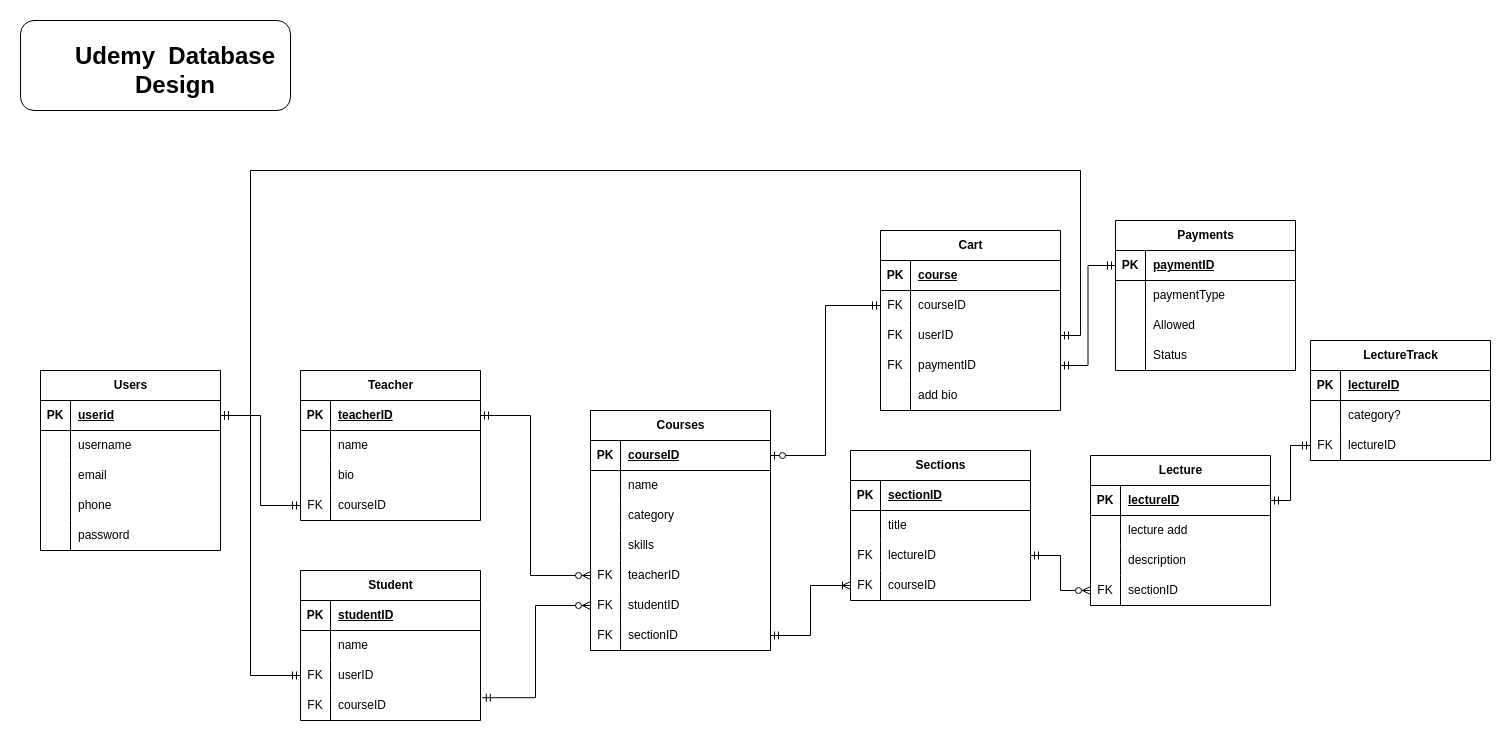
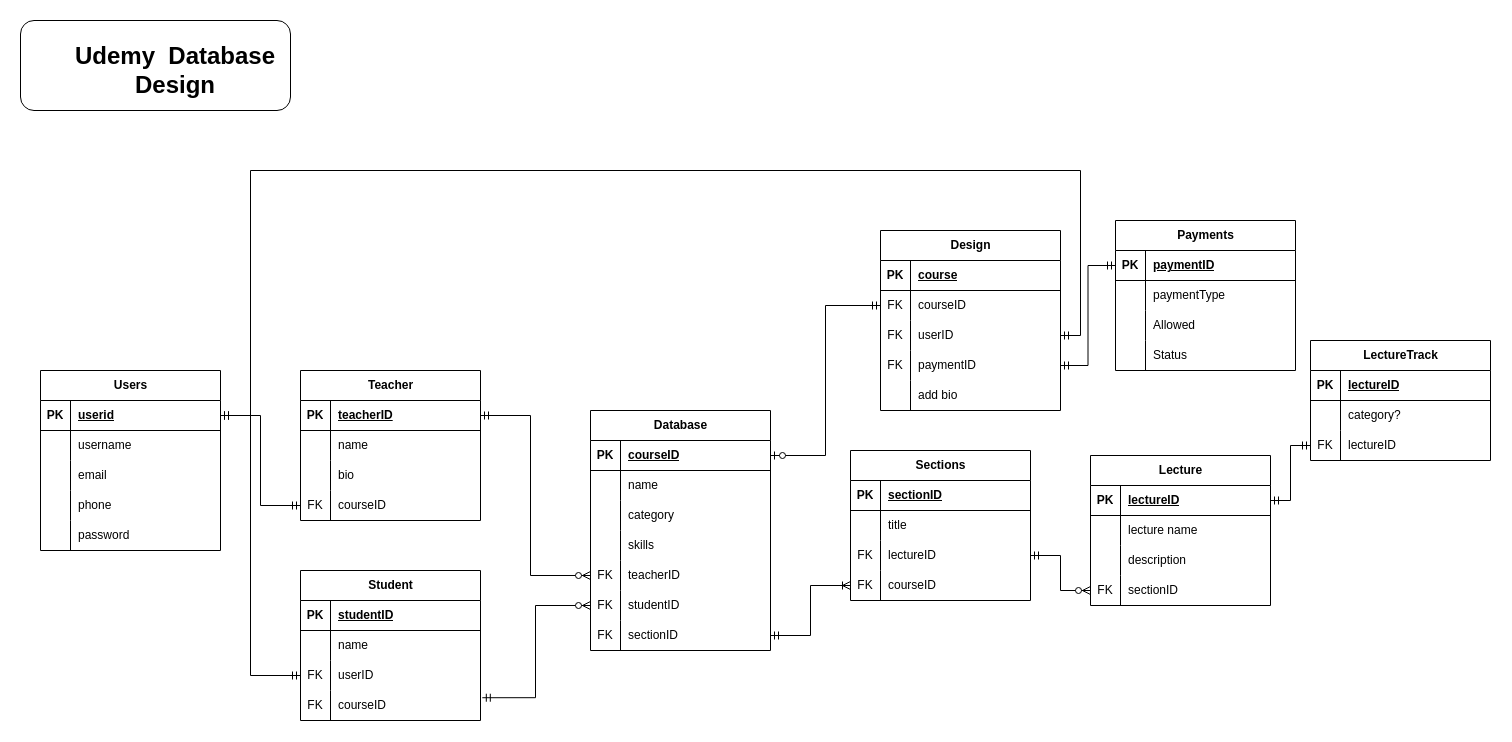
- <mxCell id="2" value="Cart" style="shape=table;startSize=30;container=1;collapsible=1;childLayout=tableLayout;fixedRows=1;rowLines=0;fontStyle=1;align=center;resizeLast=1;html=1;" parent="1" vertex="1"><mxGeometry x="880" y="230" width="180" height="180" as="geometry" /></mxCell>
+ <mxCell id="2" value="Design" style="shape=table;startSize=30;container=1;collapsible=1;childLayout=tableLayout;fixedRows=1;rowLines=0;fontStyle=1;align=center;resizeLast=1;html=1;" parent="1" vertex="1"><mxGeometry x="880" y="230" width="180" height="180" as="geometry" /></mxCell>
- <mxCell id="64" value="Courses" style="shape=table;startSize=30;container=1;collapsible=1;childLayout=tableLayout;fixedRows=1;rowLines=0;fontStyle=1;align=center;resizeLast=1;html=1;" parent="1" vertex="1"><mxGeometry x="590" y="410" width="180" height="240" as="geometry" /></mxCell>
+ <mxCell id="64" value="Database" style="shape=table;startSize=30;container=1;collapsible=1;childLayout=tableLayout;fixedRows=1;rowLines=0;fontStyle=1;align=center;resizeLast=1;html=1;" parent="1" vertex="1"><mxGeometry x="590" y="410" width="180" height="240" as="geometry" /></mxCell>
- <mxCell id="110" value="lecture add" style="shape=partialRectangle;connectable=0;fillColor=none;top=0;left=0;bottom=0;right=0;align=left;spacingLeft=6;overflow=hidden;whiteSpace=wrap;html=1;" vertex="1" parent="108"><mxGeometry x="30" width="150" height="30" as="geometry"><mxRectangle width="150" height="30" as="alternateBounds" /></mxGeometry></mxCell>
+ <mxCell id="110" value="lecture name" style="shape=partialRectangle;connectable=0;fillColor=none;top=0;left=0;bottom=0;right=0;align=left;spacingLeft=6;overflow=hidden;whiteSpace=wrap;html=1;" vertex="1" parent="108"><mxGeometry x="30" width="150" height="30" as="geometry"><mxRectangle width="150" height="30" as="alternateBounds" /></mxGeometry></mxCell>
